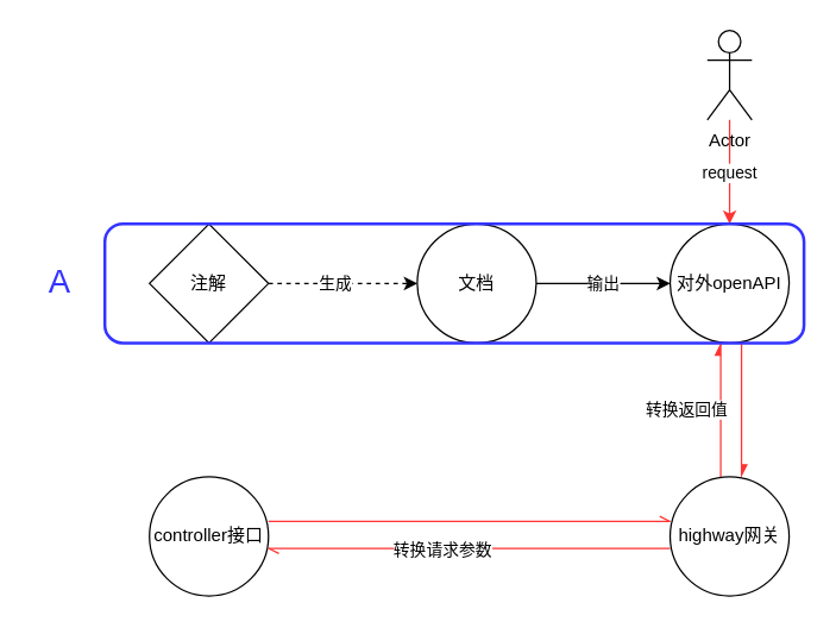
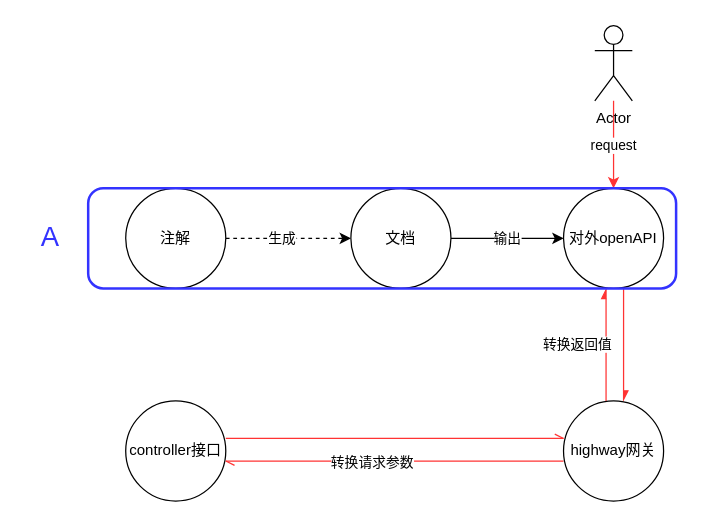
- <mxCell id="4" value="注解" style="rhombus;whiteSpace=wrap;html=1;aspect=fixed;" vertex="1" parent="1"><mxGeometry x="100" y="150" width="80" height="80" as="geometry" /></mxCell>
+ <mxCell id="4" value="注解" style="ellipse;whiteSpace=wrap;html=1;aspect=fixed;" vertex="1" parent="1"><mxGeometry x="100" y="150" width="80" height="80" as="geometry" /></mxCell>
